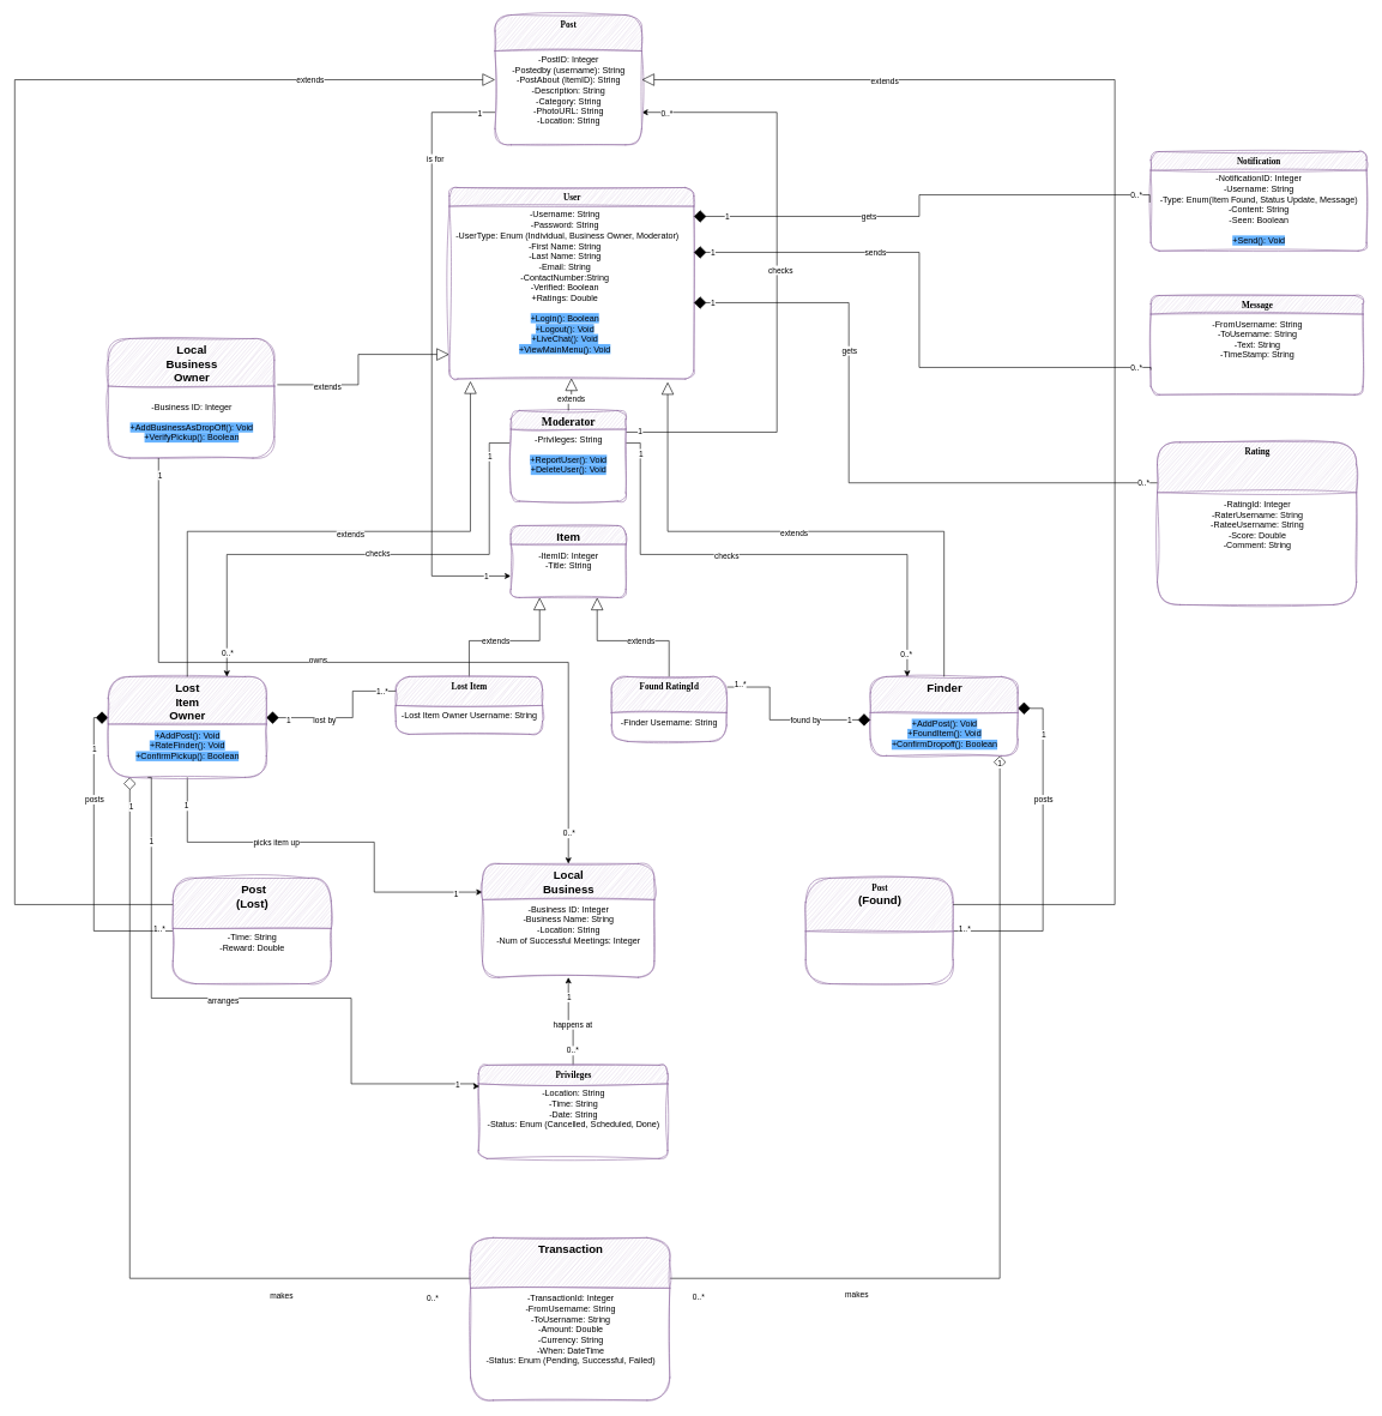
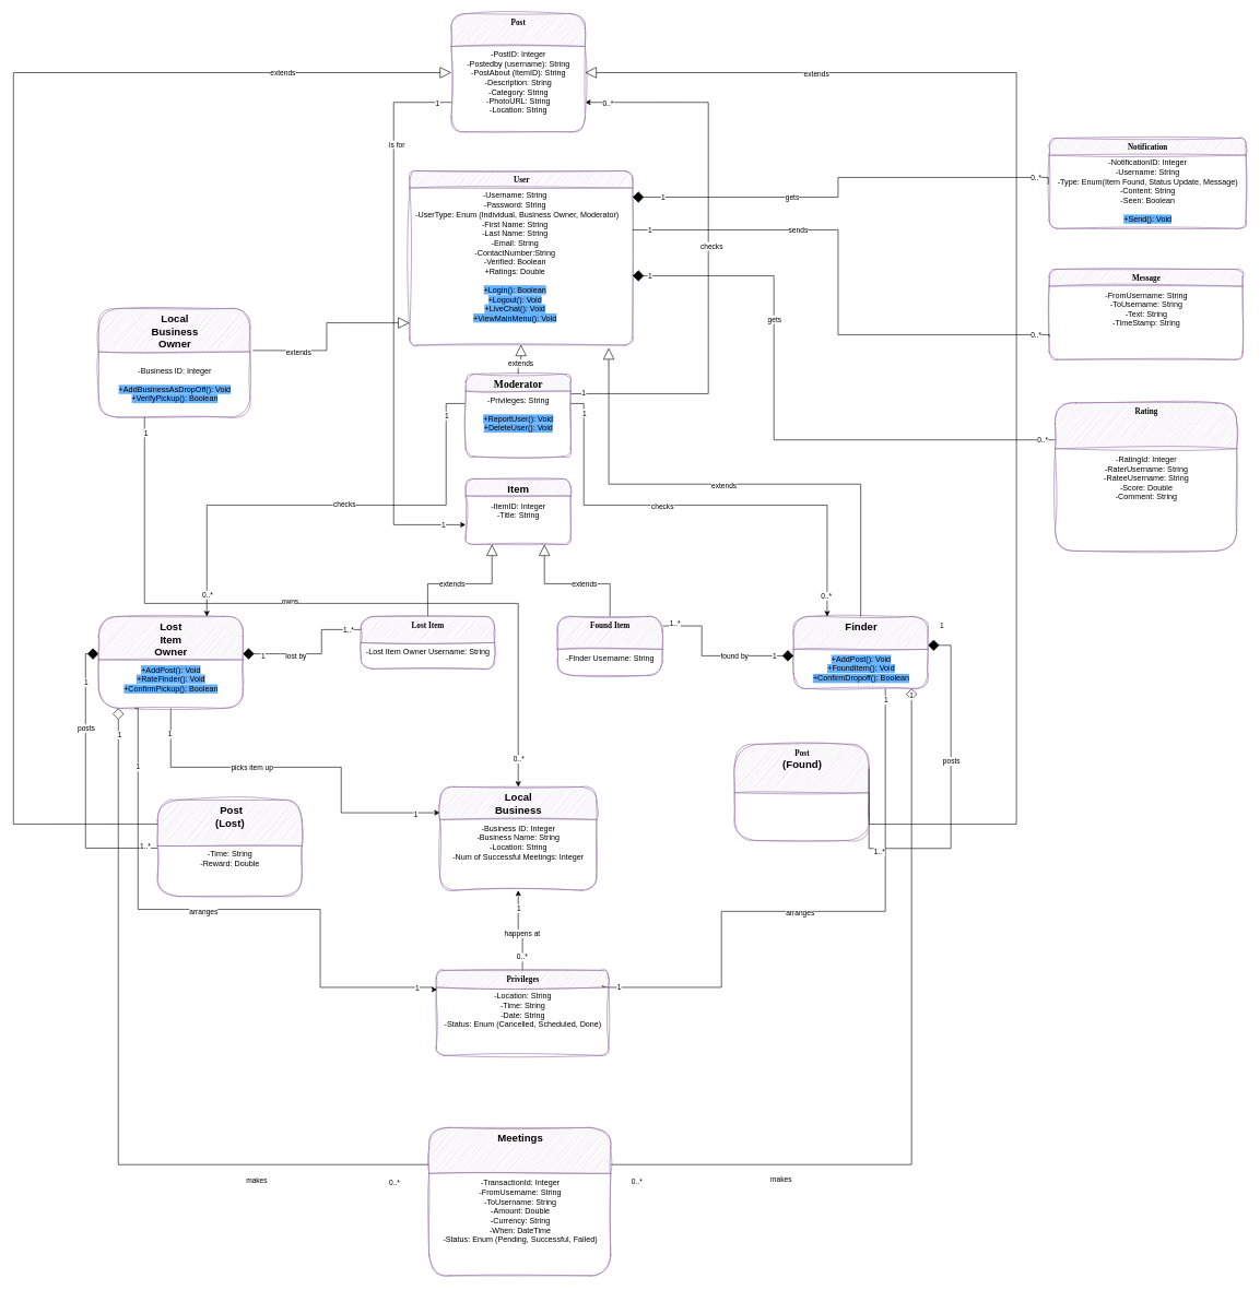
- <mxCell id="107" style="edgeStyle=orthogonalEdgeStyle;rounded=0;orthogonalLoop=1;jettySize=auto;html=1;exitX=0;exitY=0.75;exitDx=0;exitDy=0;endArrow=diamond;endFill=1;endSize=15;" parent="1" source="105" target="53" edge="1"><mxGeometry relative="1" as="geometry"><Array as="points"><mxPoint x="1600" y="510" /><mxPoint x="1278" y="510" /><mxPoint x="1278" y="350" /></Array></mxGeometry></mxCell>
+ <mxCell id="107" style="edgeStyle=orthogonalEdgeStyle;rounded=0;orthogonalLoop=1;jettySize=auto;html=1;exitX=0;exitY=0.75;exitDx=0;exitDy=0;endArrow=none;endFill=1;endSize=15;" parent="1" source="105" target="53" edge="1"><mxGeometry relative="1" as="geometry"><Array as="points"><mxPoint x="1600" y="510" /><mxPoint x="1278" y="510" /><mxPoint x="1278" y="350" /></Array></mxGeometry></mxCell>
- <mxCell id="54" style="edgeStyle=orthogonalEdgeStyle;rounded=0;orthogonalLoop=1;jettySize=auto;html=1;endArrow=block;endFill=0;exitX=0.5;exitY=0;exitDx=0;exitDy=0;entryX=0.086;entryY=1.013;entryDx=0;entryDy=0;entryPerimeter=0;endSize=15;" parent="1" source="46" target="53" edge="1"><mxGeometry relative="1" as="geometry" /></mxCell>
- <mxCell id="55" value="extends" style="edgeLabel;html=1;align=center;verticalAlign=middle;resizable=0;points=[];" parent="54" vertex="1" connectable="0"><mxGeometry x="0.065" y="-4" relative="1" as="geometry"><mxPoint as="offset" /></mxGeometry></mxCell>
- <mxCell id="14" value="Found RatingId" style="swimlane;html=1;fontStyle=1;align=center;verticalAlign=top;childLayout=stackLayout;horizontal=1;startSize=50;horizontalStack=0;resizeParent=1;resizeLast=0;collapsible=1;marginBottom=0;swimlaneFillColor=#ffffff;rounded=1;shadow=0;comic=0;labelBackgroundColor=none;strokeWidth=1;fillColor=#e1d5e7;fontFamily=Verdana;fontSize=12;sketch=1;curveFitting=1;jiggle=2;strokeColor=#9673a6;" parent="1" vertex="1"><mxGeometry x="850" y="940" width="160" height="90" as="geometry" /></mxCell>
+ <mxCell id="14" value="Found Item" style="swimlane;html=1;fontStyle=1;align=center;verticalAlign=top;childLayout=stackLayout;horizontal=1;startSize=50;horizontalStack=0;resizeParent=1;resizeLast=0;collapsible=1;marginBottom=0;swimlaneFillColor=#ffffff;rounded=1;shadow=0;comic=0;labelBackgroundColor=none;strokeWidth=1;fillColor=#e1d5e7;fontFamily=Verdana;fontSize=12;sketch=1;curveFitting=1;jiggle=2;strokeColor=#9673a6;" parent="1" vertex="1"><mxGeometry x="850" y="940" width="160" height="90" as="geometry" /></mxCell>
- <mxCell id="96" value="Post&lt;div&gt;&lt;font face=&quot;Calibri, sans-serif&quot;&gt;&lt;span style=&quot;font-size: 16px;&quot;&gt;(Found)&lt;/span&gt;&lt;/font&gt;&lt;/div&gt;" style="swimlane;html=1;fontStyle=1;align=center;verticalAlign=top;childLayout=stackLayout;horizontal=1;startSize=74;horizontalStack=0;resizeParent=1;resizeLast=0;collapsible=1;marginBottom=0;swimlaneFillColor=#ffffff;rounded=1;shadow=0;comic=0;labelBackgroundColor=none;strokeWidth=1;fillColor=#e1d5e7;fontFamily=Verdana;fontSize=12;sketch=1;curveFitting=1;jiggle=2;strokeColor=#9673a6;" parent="1" vertex="1"><mxGeometry x="1120" y="1220" width="205" height="147" as="geometry" /></mxCell>
+ <mxCell id="96" value="Post&lt;div&gt;&lt;font face=&quot;Calibri, sans-serif&quot;&gt;&lt;span style=&quot;font-size: 16px;&quot;&gt;(Found)&lt;/span&gt;&lt;/font&gt;&lt;/div&gt;" style="swimlane;html=1;fontStyle=1;align=center;verticalAlign=top;childLayout=stackLayout;horizontal=1;startSize=74;horizontalStack=0;resizeParent=1;resizeLast=0;collapsible=1;marginBottom=0;swimlaneFillColor=#ffffff;rounded=1;shadow=0;comic=0;labelBackgroundColor=none;strokeWidth=1;fillColor=#e1d5e7;fontFamily=Verdana;fontSize=12;sketch=1;curveFitting=1;jiggle=2;strokeColor=#9673a6;" parent="1" vertex="1"><mxGeometry x="1120" y="1135" width="205" height="147" as="geometry" /></mxCell>
+ <mxCell id="16" style="edgeStyle=orthogonalEdgeStyle;rounded=0;orthogonalLoop=1;jettySize=auto;html=1;entryX=0.994;entryY=0.208;entryDx=0;entryDy=0;entryPerimeter=0;" parent="1" source="28" target="72" edge="1"><mxGeometry relative="1" as="geometry"><Array as="points"><mxPoint x="1350" y="1390" /><mxPoint x="1100" y="1390" /><mxPoint x="1100" y="1506" /><mxPoint x="920" y="1506" /><mxPoint x="920" y="1507" /></Array></mxGeometry></mxCell>
+ <mxCell id="17" value="arranges" style="edgeLabel;html=1;align=center;verticalAlign=middle;resizable=0;points=[];" parent="16" vertex="1" connectable="0"><mxGeometry x="0.143" y="1" relative="1" as="geometry"><mxPoint x="40" as="offset" /></mxGeometry></mxCell>
+ <mxCell id="18" value="1" style="edgeLabel;html=1;align=center;verticalAlign=middle;resizable=0;points=[];" parent="16" vertex="1" connectable="0"><mxGeometry x="-0.961" relative="1" as="geometry"><mxPoint as="offset" /></mxGeometry></mxCell>
+ <mxCell id="19" value="1" style="edgeLabel;html=1;align=center;verticalAlign=middle;resizable=0;points=[];" parent="16" vertex="1" connectable="0"><mxGeometry x="0.933" y="-1" relative="1" as="geometry"><mxPoint as="offset" /></mxGeometry></mxCell>
- <mxCell id="117" value="&lt;span id=&quot;docs-internal-guid-1561e7d6-7fff-89ee-e552-ebd9630c0ea6&quot; style=&quot;font-size: 12pt; font-family: Calibri, sans-serif; color: rgb(0, 0, 0); background-color: transparent; font-weight: 700; font-style: normal; font-variant: normal; text-decoration: none; vertical-align: baseline; white-space: pre-wrap;&quot;&gt;Transaction&lt;/span&gt;" style="swimlane;html=1;fontStyle=1;align=center;verticalAlign=top;childLayout=stackLayout;horizontal=1;startSize=70;horizontalStack=0;resizeParent=1;resizeLast=0;collapsible=1;marginBottom=0;swimlaneFillColor=#ffffff;rounded=1;shadow=0;comic=0;labelBackgroundColor=none;strokeWidth=1;fillColor=#e1d5e7;fontFamily=Verdana;fontSize=12;sketch=1;curveFitting=1;jiggle=2;strokeColor=#9673a6;" parent="1" vertex="1"><mxGeometry x="654" y="1720" width="277" height="226" as="geometry" /></mxCell>
+ <mxCell id="117" value="&lt;span id=&quot;docs-internal-guid-1561e7d6-7fff-89ee-e552-ebd9630c0ea6&quot; style=&quot;font-size: 12pt; font-family: Calibri, sans-serif; color: rgb(0, 0, 0); background-color: transparent; font-weight: 700; font-style: normal; font-variant: normal; text-decoration: none; vertical-align: baseline; white-space: pre-wrap;&quot;&gt;Meetings&lt;/span&gt;" style="swimlane;html=1;fontStyle=1;align=center;verticalAlign=top;childLayout=stackLayout;horizontal=1;startSize=70;horizontalStack=0;resizeParent=1;resizeLast=0;collapsible=1;marginBottom=0;swimlaneFillColor=#ffffff;rounded=1;shadow=0;comic=0;labelBackgroundColor=none;strokeWidth=1;fillColor=#e1d5e7;fontFamily=Verdana;fontSize=12;sketch=1;curveFitting=1;jiggle=2;strokeColor=#9673a6;" parent="1" vertex="1"><mxGeometry x="654" y="1720" width="277" height="226" as="geometry" /></mxCell>
